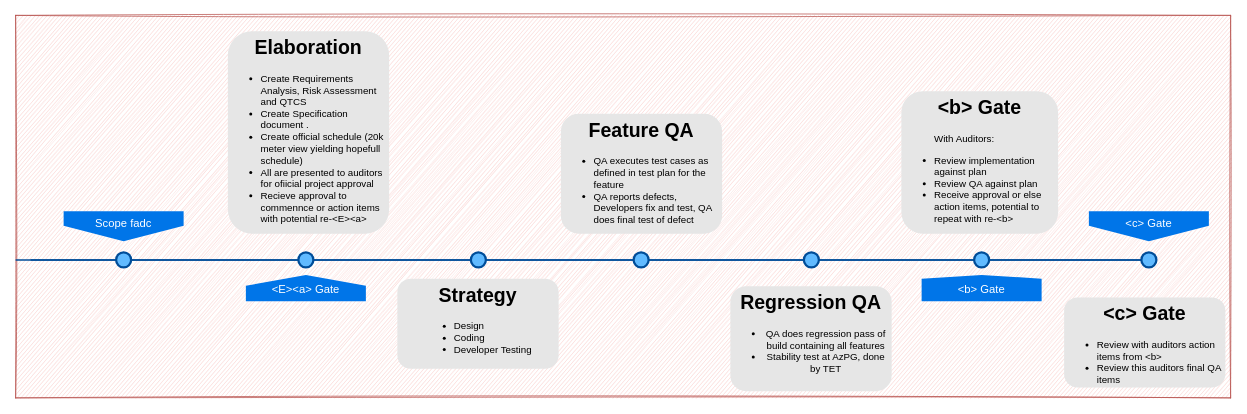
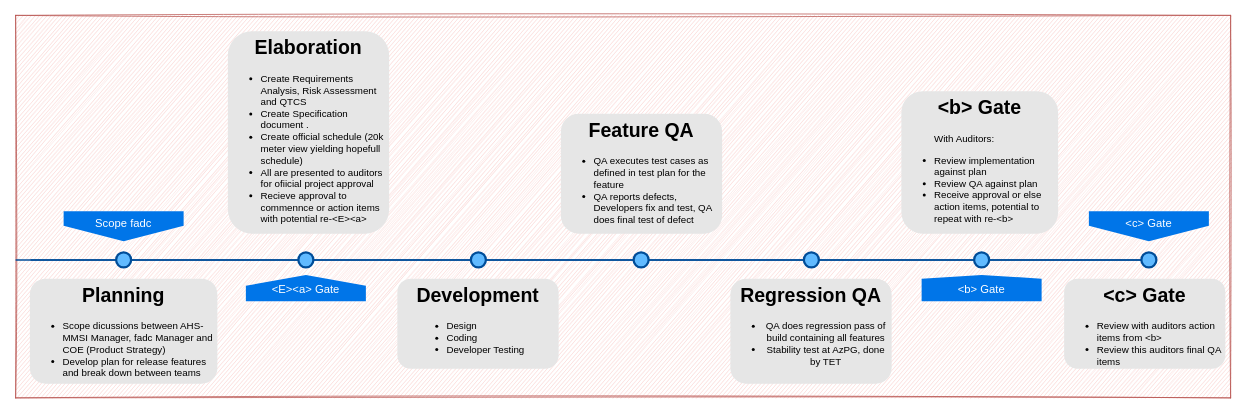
- <mxCell id="14" value="&lt;h1&gt;Strategy&lt;/h1&gt;&lt;p style=&quot;text-align: left;&quot;&gt;&lt;/p&gt;&lt;ul&gt;&lt;li style=&quot;text-align: left;&quot;&gt;Design&lt;/li&gt;&lt;li style=&quot;text-align: left;&quot;&gt;Coding&lt;/li&gt;&lt;li style=&quot;text-align: left;&quot;&gt;Developer Testing&lt;/li&gt;&lt;/ul&gt;&lt;p&gt;&lt;/p&gt;" style="text;html=1;spacing=5;spacingTop=-20;whiteSpace=wrap;overflow=hidden;strokeColor=none;strokeWidth=3;fillColor=#E6E6E6;fontSize=13;fontColor=#000000;align=center;rounded=1;" parent="2" vertex="1"><mxGeometry x="509" y="351" width="215" height="120" as="geometry" /></mxCell>
+ <mxCell id="14" value="&lt;h1&gt;Development&lt;/h1&gt;&lt;p style=&quot;text-align: left;&quot;&gt;&lt;/p&gt;&lt;ul&gt;&lt;li style=&quot;text-align: left;&quot;&gt;Design&lt;/li&gt;&lt;li style=&quot;text-align: left;&quot;&gt;Coding&lt;/li&gt;&lt;li style=&quot;text-align: left;&quot;&gt;Developer Testing&lt;/li&gt;&lt;/ul&gt;&lt;p&gt;&lt;/p&gt;" style="text;html=1;spacing=5;spacingTop=-20;whiteSpace=wrap;overflow=hidden;strokeColor=none;strokeWidth=3;fillColor=#E6E6E6;fontSize=13;fontColor=#000000;align=center;rounded=1;" parent="2" vertex="1"><mxGeometry x="509" y="351" width="215" height="120" as="geometry" /></mxCell>
+ <mxCell id="12" value="&lt;h1&gt;Planning&lt;/h1&gt;&lt;p style=&quot;text-align: left;&quot;&gt;&lt;/p&gt;&lt;ul&gt;&lt;li style=&quot;text-align: left;&quot;&gt;&lt;span style=&quot;background-color: initial;&quot;&gt;Scope dicussions between AHS-MMSI Manager, fadc Manager and COE (Product Strategy)&lt;/span&gt;&lt;/li&gt;&lt;li style=&quot;text-align: left;&quot;&gt;&lt;span style=&quot;background-color: initial;&quot;&gt;Develop plan for release features and break down between teams&amp;nbsp;&lt;/span&gt;&lt;/li&gt;&lt;/ul&gt;&lt;p&gt;&lt;/p&gt;" style="text;html=1;spacing=5;spacingTop=-20;whiteSpace=wrap;overflow=hidden;strokeColor=none;strokeWidth=3;fillColor=#E6E6E6;fontSize=13;fontColor=#000000;align=center;rounded=1;" parent="2" vertex="1"><mxGeometry x="19" y="351" width="250" height="140" as="geometry" /></mxCell>
- <mxCell id="17" value="&lt;h1&gt;Regression QA&lt;/h1&gt;&lt;p style=&quot;text-align: left;&quot;&gt;&lt;/p&gt;&lt;ul&gt;&lt;li&gt;QA does regression pass of build containing all features&lt;/li&gt;&lt;li&gt;Stability test at AzPG, done by TET&lt;/li&gt;&lt;/ul&gt;&lt;p&gt;&lt;/p&gt;" style="text;html=1;spacing=5;spacingTop=-20;whiteSpace=wrap;overflow=hidden;strokeColor=none;strokeWidth=3;fillColor=#E6E6E6;fontSize=13;fontColor=#000000;align=center;rounded=1;" parent="2" vertex="1"><mxGeometry x="953" y="361" width="215" height="140" as="geometry" /></mxCell>
+ <mxCell id="17" value="&lt;h1&gt;Regression QA&lt;/h1&gt;&lt;p style=&quot;text-align: left;&quot;&gt;&lt;/p&gt;&lt;ul&gt;&lt;li&gt;QA does regression pass of build containing all features&lt;/li&gt;&lt;li&gt;Stability test at AzPG, done by TET&lt;/li&gt;&lt;/ul&gt;&lt;p&gt;&lt;/p&gt;" style="text;html=1;spacing=5;spacingTop=-20;whiteSpace=wrap;overflow=hidden;strokeColor=none;strokeWidth=3;fillColor=#E6E6E6;fontSize=13;fontColor=#000000;align=center;rounded=1;" parent="2" vertex="1"><mxGeometry x="953" y="351" width="215" height="140" as="geometry" /></mxCell>
- <mxCell id="23" value="&lt;h1&gt;&amp;lt;c&amp;gt; Gate&lt;/h1&gt;&lt;p style=&quot;&quot;&gt;&lt;/p&gt;&lt;ul&gt;&lt;li style=&quot;text-align: left;&quot;&gt;Review with auditors action items from &amp;lt;b&amp;gt;&lt;/li&gt;&lt;li style=&quot;text-align: left;&quot;&gt;Review this auditors final QA items&lt;/li&gt;&lt;/ul&gt;&lt;p&gt;&lt;/p&gt;" style="text;html=1;spacing=5;spacingTop=-20;whiteSpace=wrap;overflow=hidden;strokeColor=none;strokeWidth=3;fillColor=#E6E6E6;fontSize=13;fontColor=#000000;align=center;rounded=1;" parent="2" vertex="1"><mxGeometry x="1398" y="376" width="215" height="120" as="geometry" /></mxCell>
+ <mxCell id="23" value="&lt;h1&gt;&amp;lt;c&amp;gt; Gate&lt;/h1&gt;&lt;p style=&quot;&quot;&gt;&lt;/p&gt;&lt;ul&gt;&lt;li style=&quot;text-align: left;&quot;&gt;Review with auditors action items from &amp;lt;b&amp;gt;&lt;/li&gt;&lt;li style=&quot;text-align: left;&quot;&gt;Review this auditors final QA items&lt;/li&gt;&lt;/ul&gt;&lt;p&gt;&lt;/p&gt;" style="text;html=1;spacing=5;spacingTop=-20;whiteSpace=wrap;overflow=hidden;strokeColor=none;strokeWidth=3;fillColor=#E6E6E6;fontSize=13;fontColor=#000000;align=center;rounded=1;" parent="2" vertex="1"><mxGeometry x="1398" y="351" width="215" height="120" as="geometry" /></mxCell>
